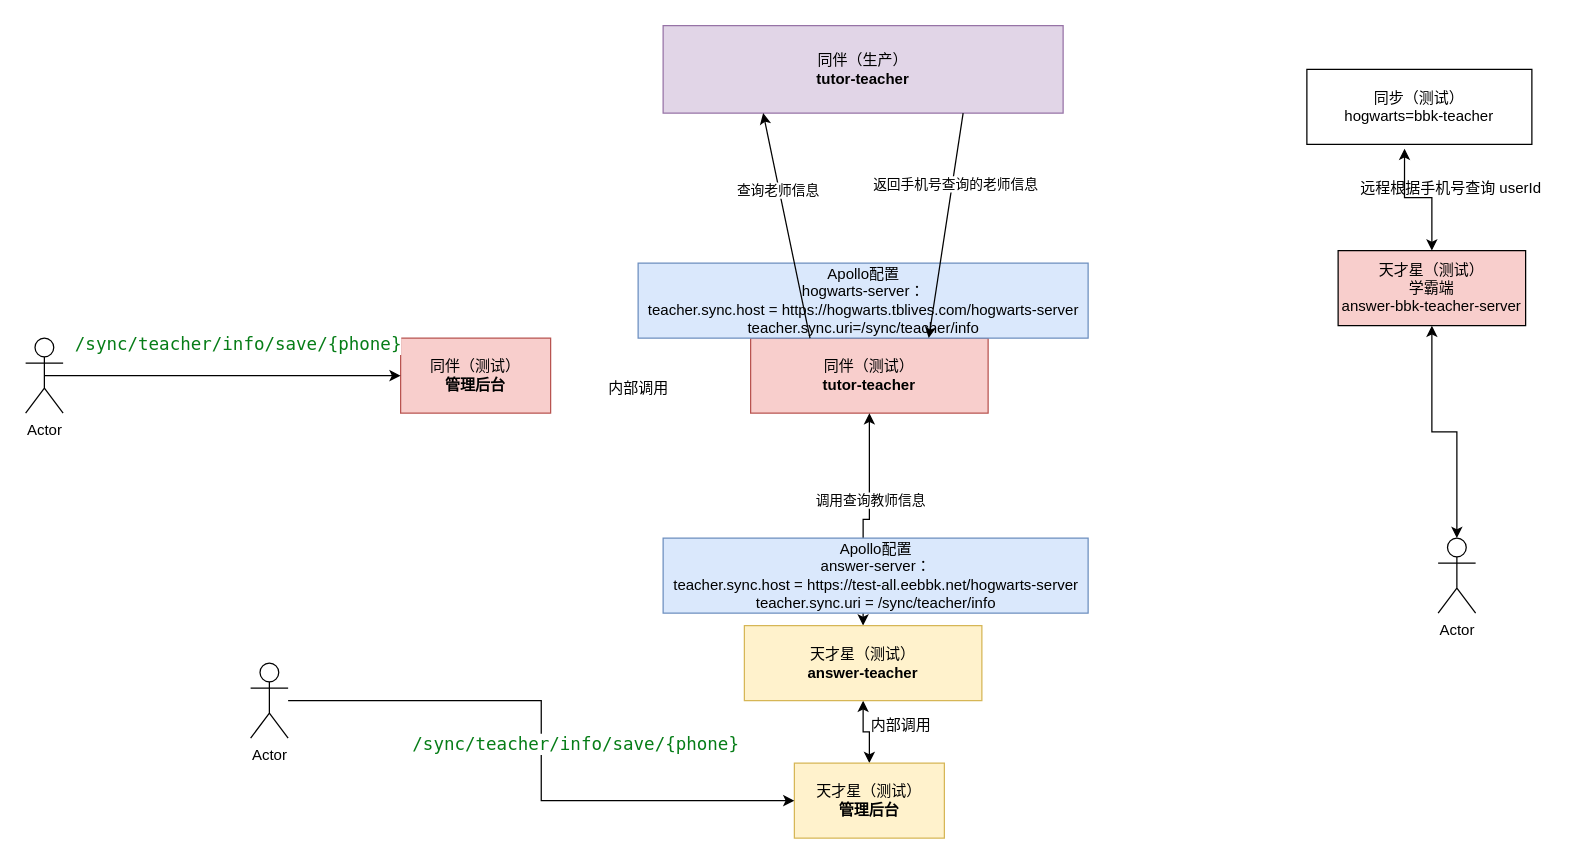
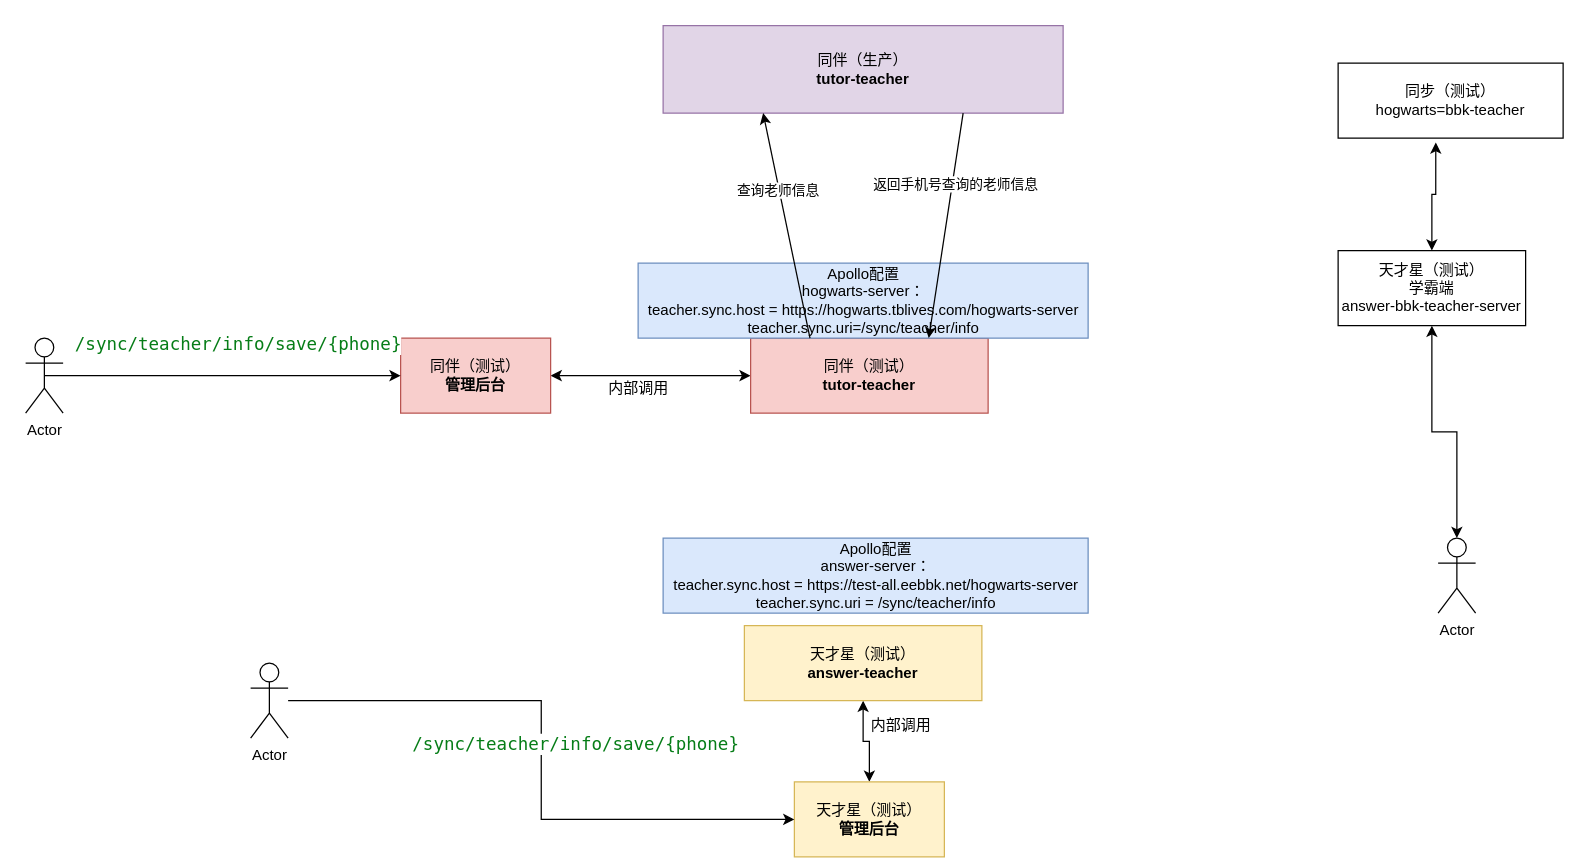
- <mxCell id="29" value="同步（测试）&lt;br&gt;hogwarts=bbk-teacher" style="rounded=0;whiteSpace=wrap;html=1;strokeColor=default;" parent="1" vertex="1"><mxGeometry x="1045" y="55" width="180" height="60" as="geometry" /></mxCell>
+ <mxCell id="29" value="同步（测试）&lt;br&gt;hogwarts=bbk-teacher" style="rounded=0;whiteSpace=wrap;html=1;strokeColor=default;" parent="1" vertex="1"><mxGeometry x="1070" y="50" width="180" height="60" as="geometry" /></mxCell>
- <mxCell id="30" value="远程根据手机号查询 userId" style="text;html=1;align=center;verticalAlign=middle;resizable=0;points=[];autosize=1;strokeColor=none;fillColor=none;" parent="1" vertex="1"><mxGeometry x="1080" y="140" width="160" height="20" as="geometry" /></mxCell>
- <mxCell id="26" value="天才星（测试）&lt;br&gt;学霸端&lt;br&gt;answer-bbk-teacher-server" style="rounded=0;whiteSpace=wrap;html=1;strokeColor=default;fillColor=#f8cecc;" parent="1" vertex="1"><mxGeometry x="1070" y="200" width="150" height="60" as="geometry" /></mxCell>
+ <mxCell id="26" value="天才星（测试）&lt;br&gt;学霸端&lt;br&gt;answer-bbk-teacher-server" style="rounded=0;whiteSpace=wrap;html=1;strokeColor=default;" parent="1" vertex="1"><mxGeometry x="1070" y="200" width="150" height="60" as="geometry" /></mxCell>
+ <mxCell id="3" style="edgeStyle=orthogonalEdgeStyle;rounded=0;orthogonalLoop=1;jettySize=auto;html=1;startArrow=classic;startFill=1;" parent="1" source="4" target="10" edge="1"><mxGeometry relative="1" as="geometry" /></mxCell>
- <mxCell id="19" style="edgeStyle=orthogonalEdgeStyle;rounded=0;orthogonalLoop=1;jettySize=auto;html=1;startArrow=classic;startFill=1;" parent="1" source="21" target="10" edge="1"><mxGeometry relative="1" as="geometry" /></mxCell>
- <mxCell id="20" value="调用查询教师信息" style="edgeLabel;html=1;align=center;verticalAlign=middle;resizable=0;points=[];" parent="19" vertex="1" connectable="0"><mxGeometry x="0.208" relative="1" as="geometry"><mxPoint as="offset" /></mxGeometry></mxCell>
- <mxCell id="6" value="天才星（测试）&lt;br&gt;&lt;b&gt;管理后台&lt;/b&gt;" style="rounded=0;whiteSpace=wrap;html=1;fillColor=#fff2cc;strokeColor=#d6b656;" parent="1" vertex="1"><mxGeometry x="635" y="610" width="120" height="60" as="geometry" /></mxCell>
+ <mxCell id="6" value="天才星（测试）&lt;br&gt;&lt;b&gt;管理后台&lt;/b&gt;" style="rounded=0;whiteSpace=wrap;html=1;fillColor=#fff2cc;strokeColor=#d6b656;" parent="1" vertex="1"><mxGeometry x="635" y="625" width="120" height="60" as="geometry" /></mxCell>
